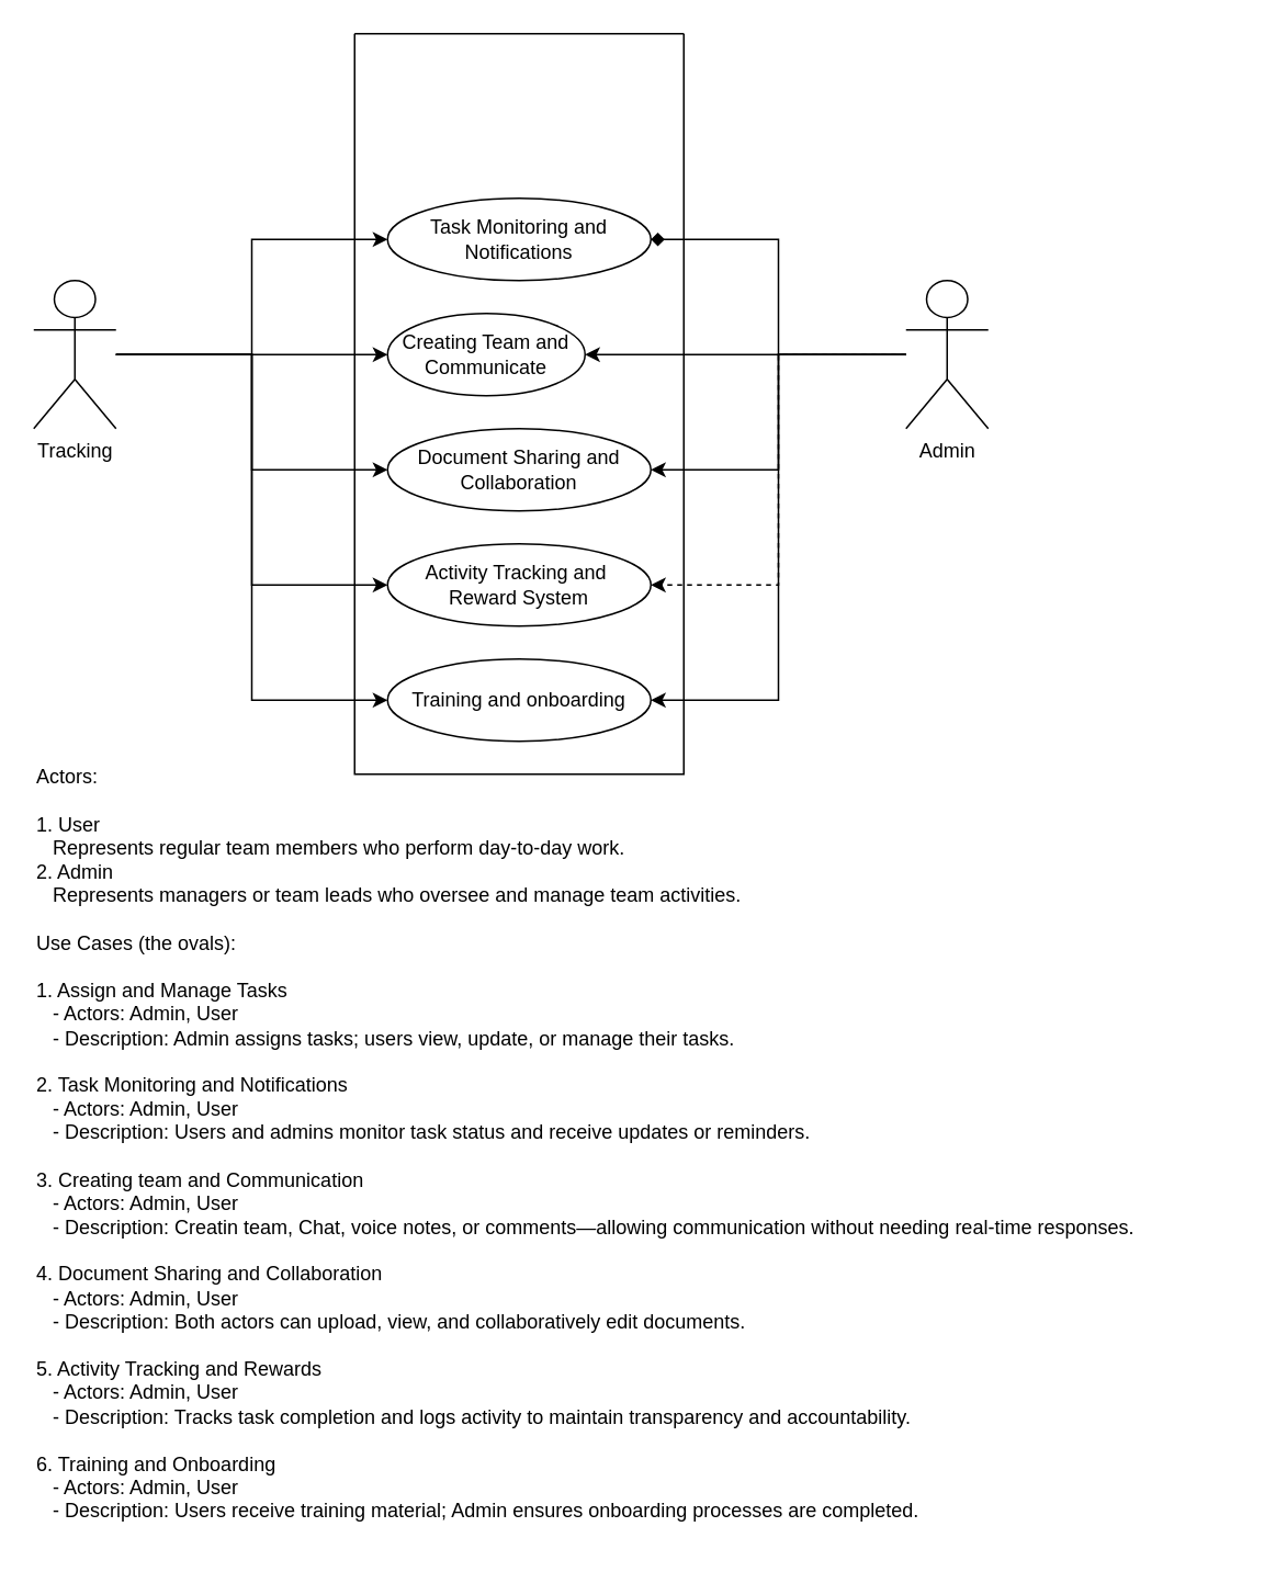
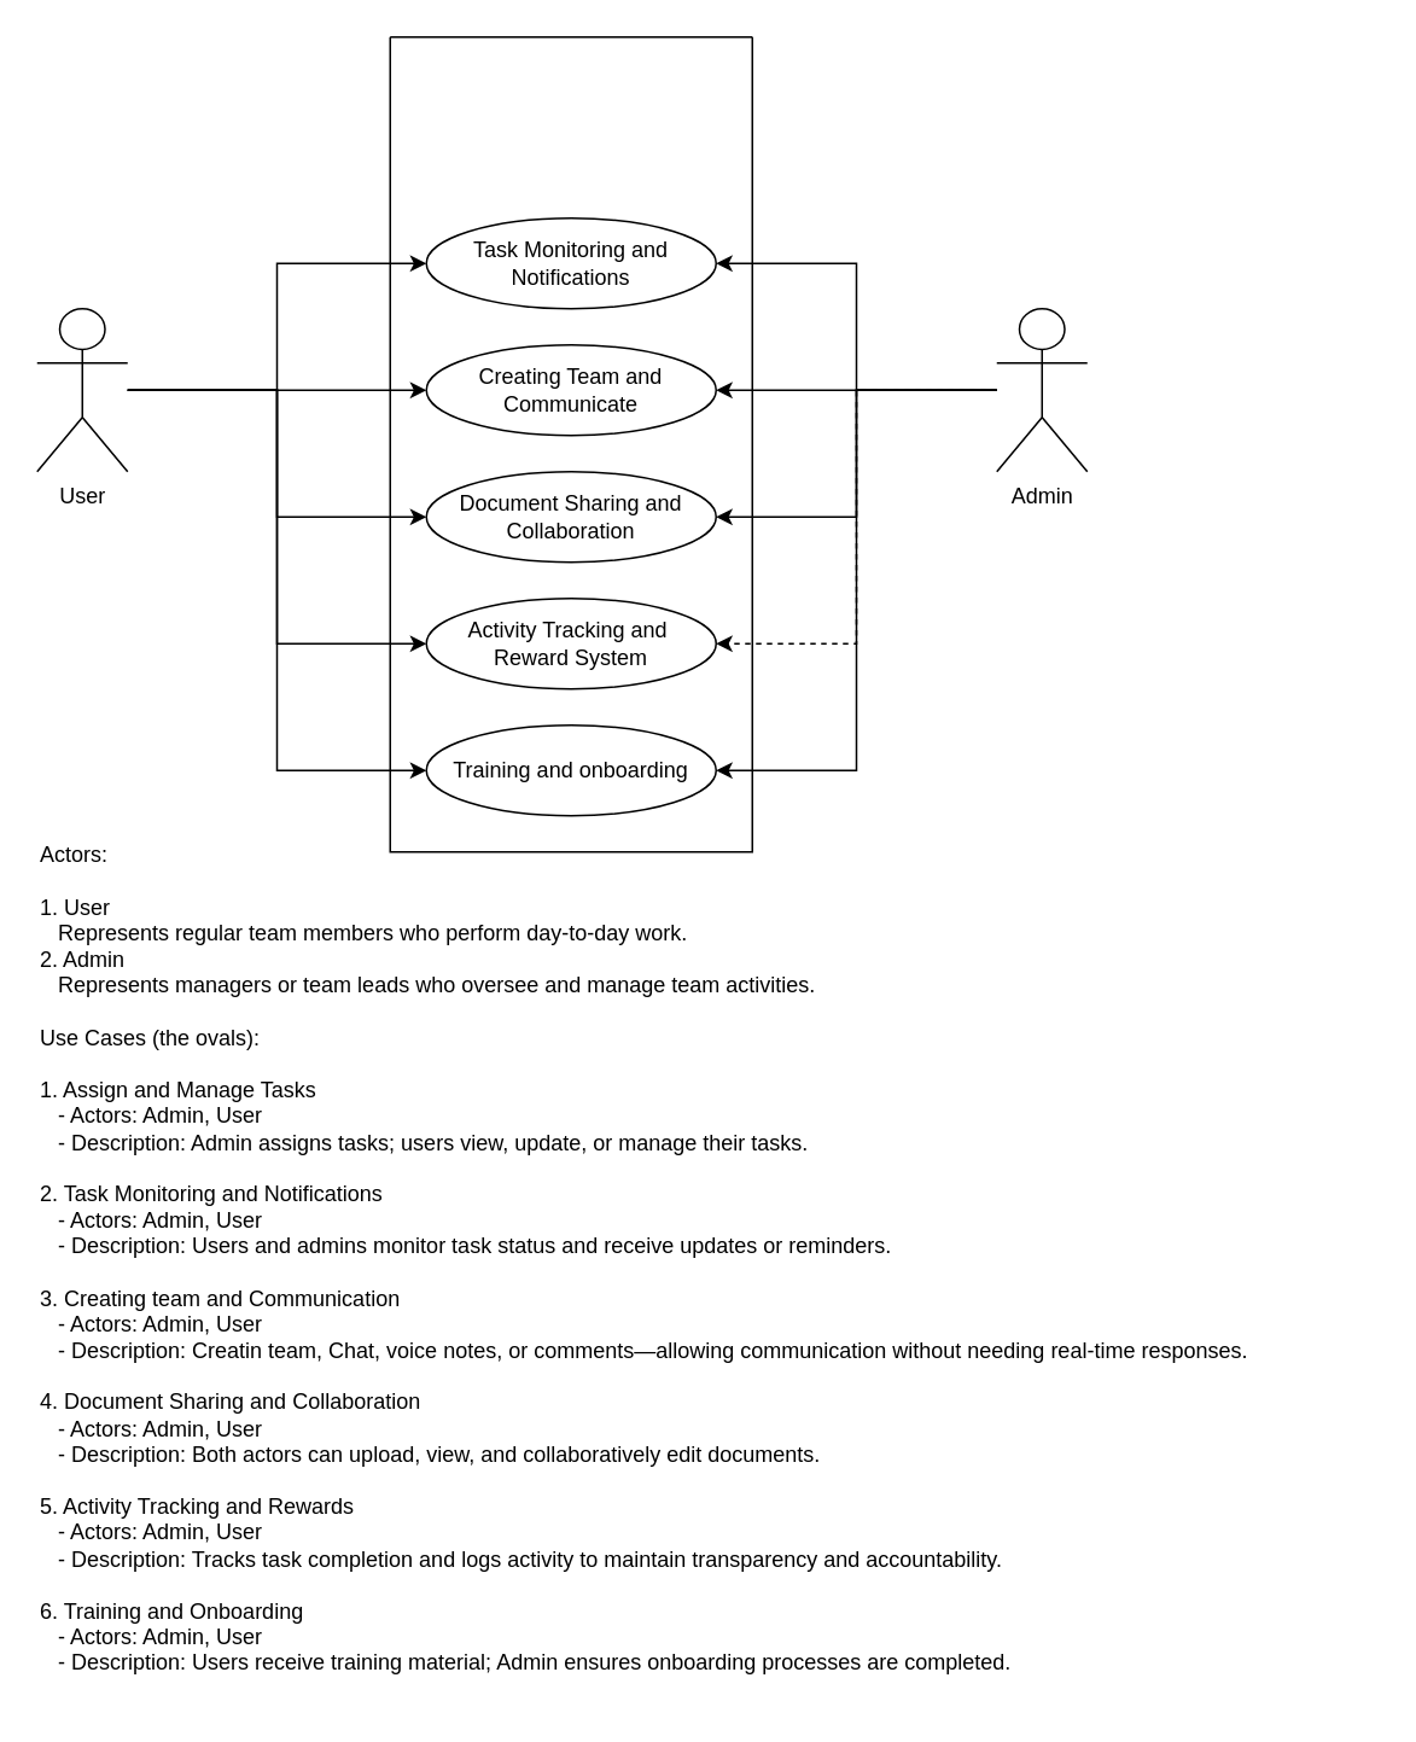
- <mxCell id="14" style="edgeStyle=orthogonalEdgeStyle;rounded=0;orthogonalLoop=1;jettySize=auto;html=1;endArrow=diamond;" edge="1" parent="1" source="19" target="3"><mxGeometry relative="1" as="geometry" /></mxCell>
+ <mxCell id="14" style="edgeStyle=orthogonalEdgeStyle;rounded=0;orthogonalLoop=1;jettySize=auto;html=1;" edge="1" parent="1" source="19" target="3"><mxGeometry relative="1" as="geometry" /></mxCell>
- <mxCell id="4" value="Creating Team and Communicate" style="ellipse;whiteSpace=wrap;html=1;" vertex="1" parent="2"><mxGeometry x="20" y="170" width="120" height="50" as="geometry" /></mxCell>
+ <mxCell id="4" value="Creating Team and Communicate" style="ellipse;whiteSpace=wrap;html=1;" vertex="1" parent="2"><mxGeometry x="20" y="170" width="160" height="50" as="geometry" /></mxCell>
- <mxCell id="13" value="Tracking" style="shape=umlActor;verticalLabelPosition=bottom;verticalAlign=top;html=1;outlineConnect=0;" vertex="1" parent="1"><mxGeometry x="20" y="170" width="50" height="90" as="geometry" /></mxCell>
+ <mxCell id="13" value="User" style="shape=umlActor;verticalLabelPosition=bottom;verticalAlign=top;html=1;outlineConnect=0;" vertex="1" parent="1"><mxGeometry x="20" y="170" width="50" height="90" as="geometry" /></mxCell>
